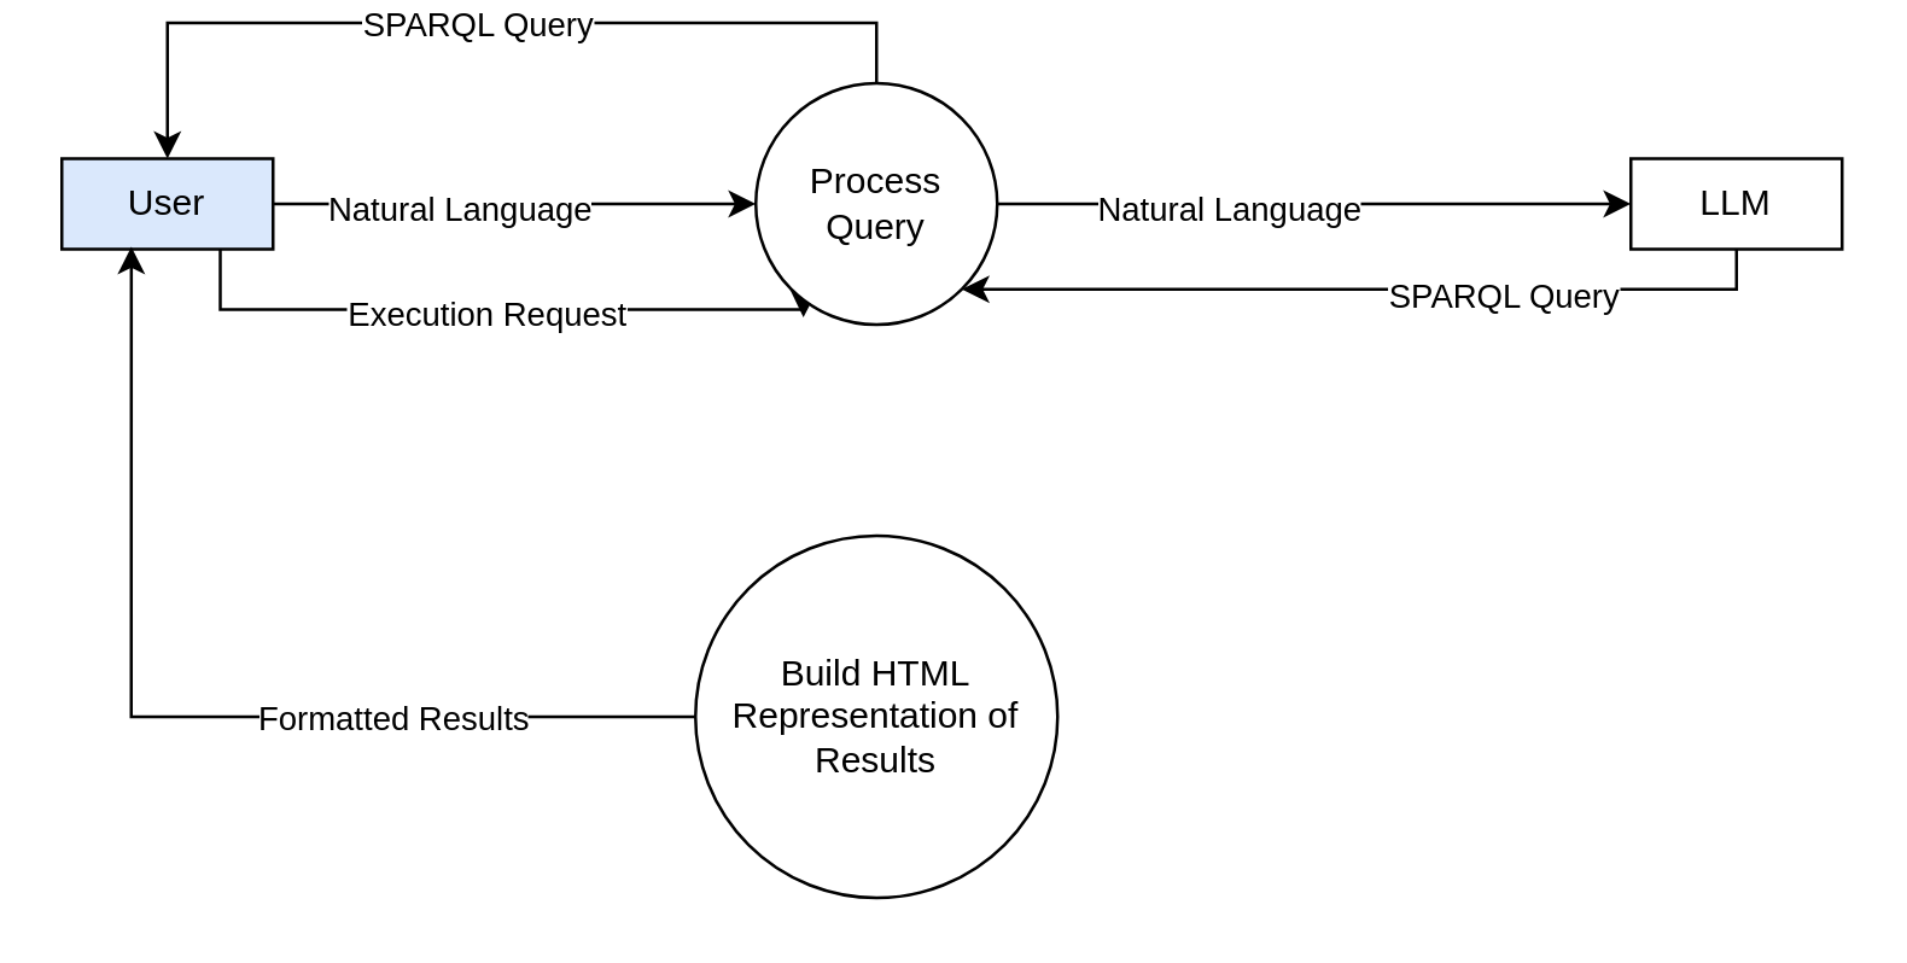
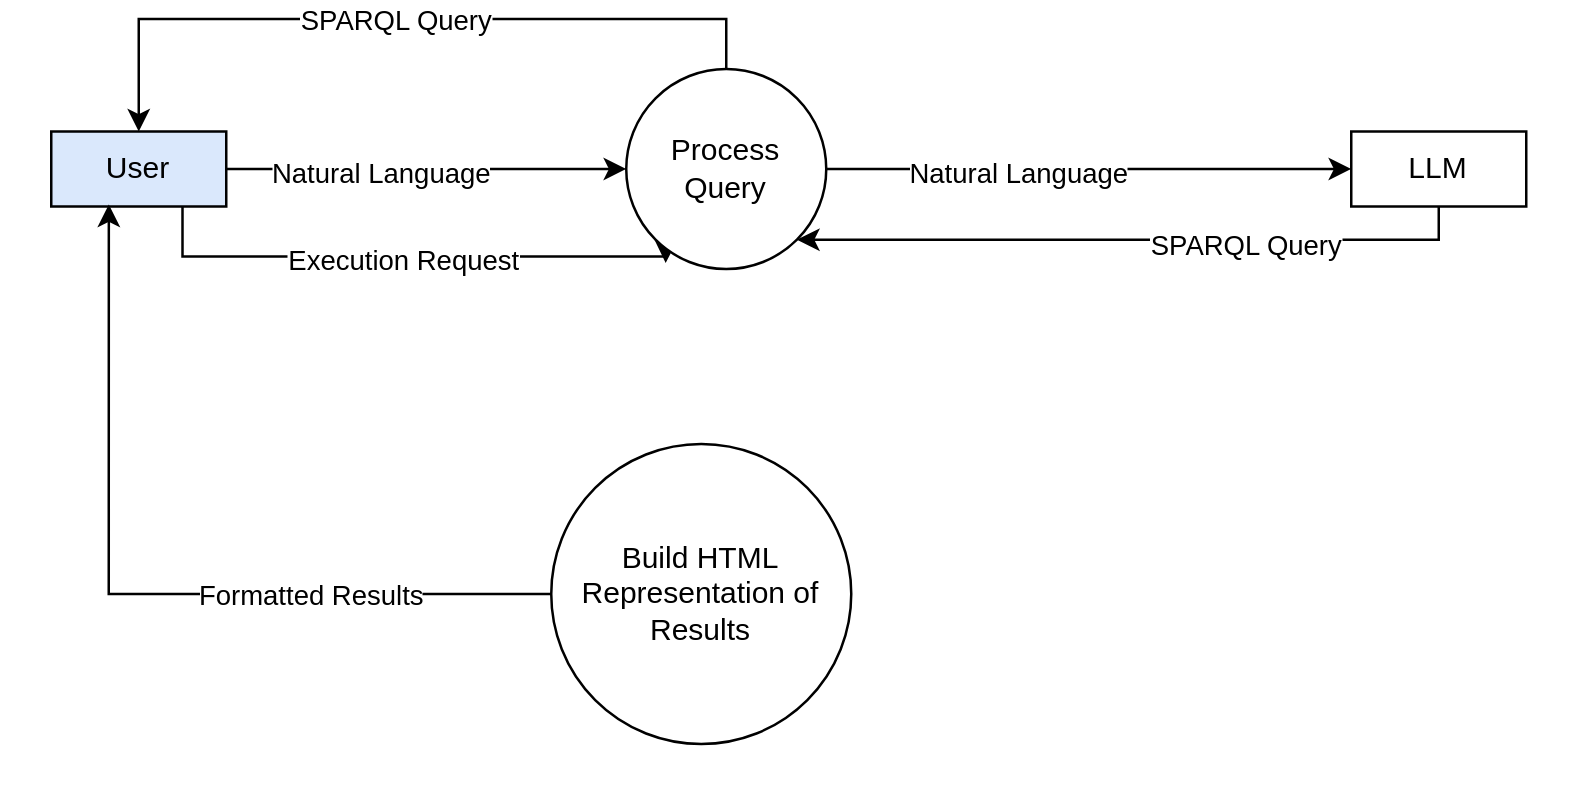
- <mxCell id="17" value="Build HTML Representation of Results" style="ellipse;whiteSpace=wrap;html=1;aspect=fixed;" vertex="1" parent="1"><mxGeometry x="230" y="170" width="120" height="120" as="geometry" /></mxCell>
+ <mxCell id="17" value="Build HTML Representation of Results" style="ellipse;whiteSpace=wrap;html=1;aspect=fixed;" vertex="1" parent="1"><mxGeometry x="220" y="170" width="120" height="120" as="geometry" /></mxCell>
